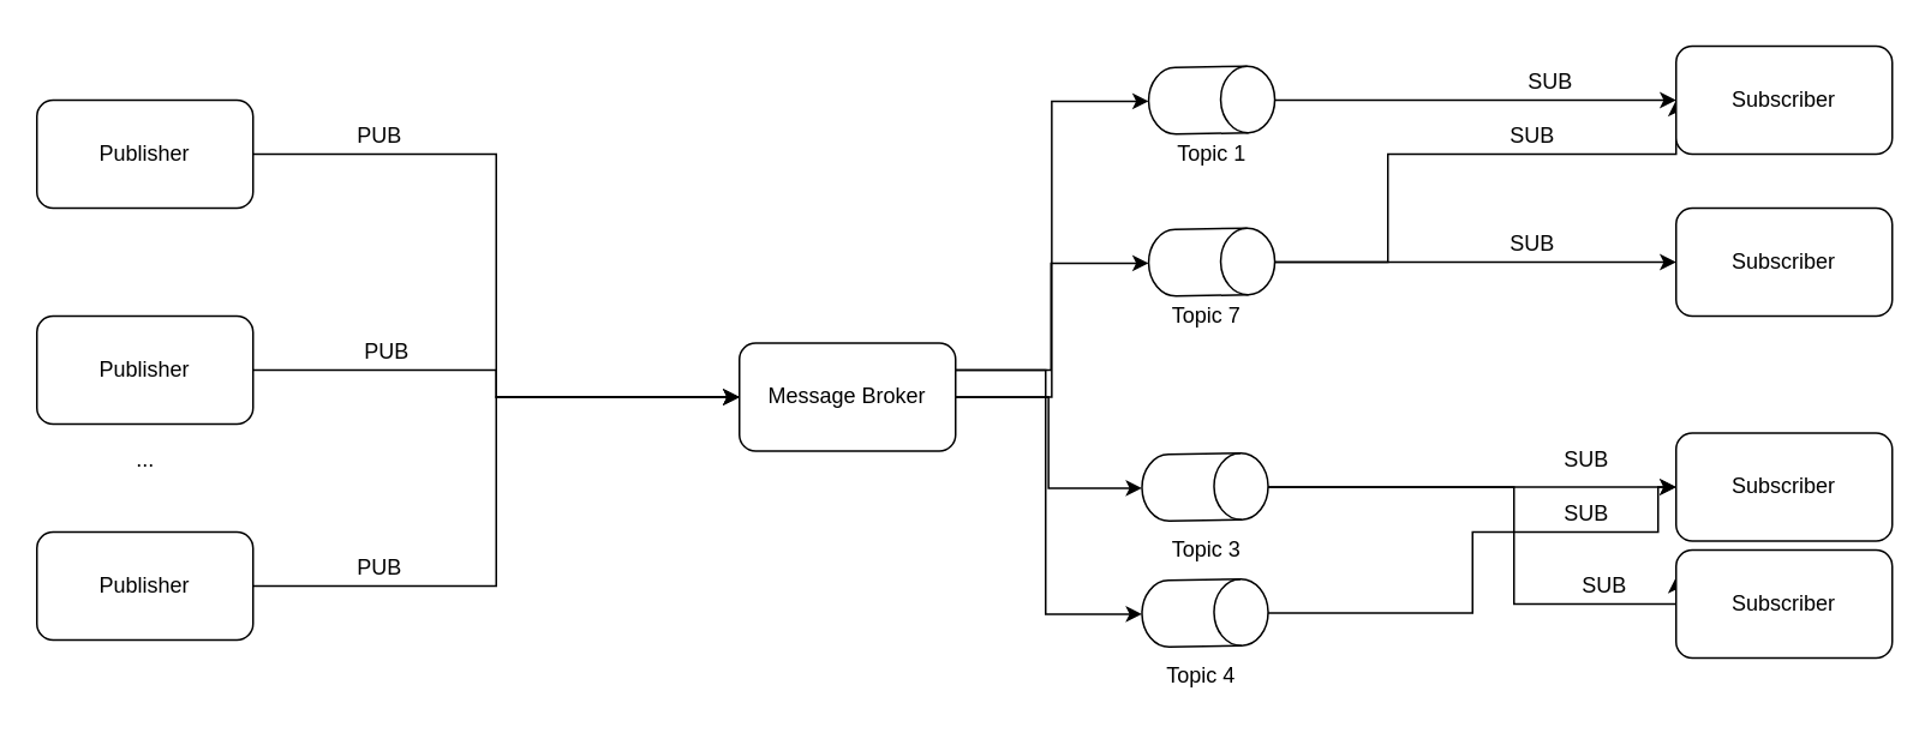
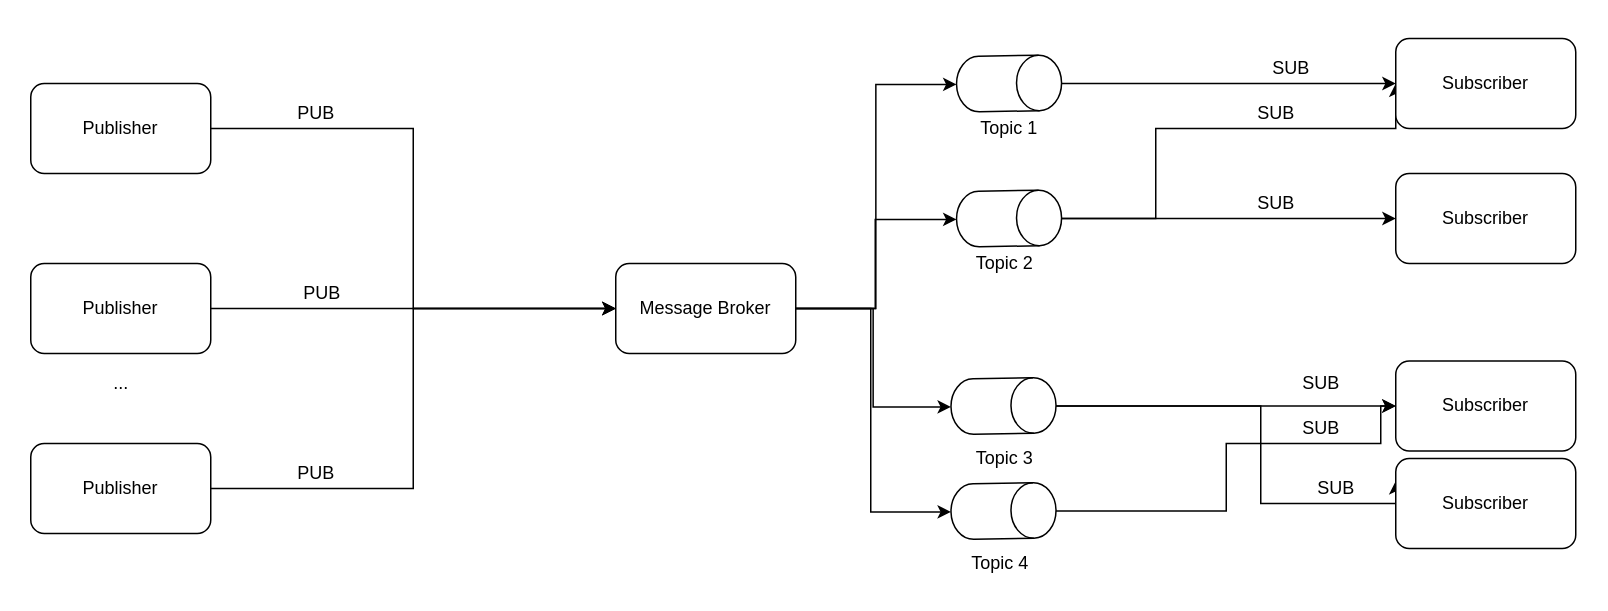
- <mxCell id="29" value="Topic 7" style="text;html=1;align=center;verticalAlign=middle;resizable=0;points=[];autosize=1;strokeColor=none;" parent="1" vertex="1"><mxGeometry x="643.5" y="165" width="50" height="20" as="geometry" /></mxCell>
+ <mxCell id="29" value="Topic 2" style="text;html=1;align=center;verticalAlign=middle;resizable=0;points=[];autosize=1;strokeColor=none;" parent="1" vertex="1"><mxGeometry x="643.5" y="165" width="50" height="20" as="geometry" /></mxCell>
- <mxCell id="13" value="Message Broker" style="rounded=1;whiteSpace=wrap;html=1;" parent="1" vertex="1"><mxGeometry x="410" y="190" width="120" height="60" as="geometry" /></mxCell>
+ <mxCell id="13" value="Message Broker" style="rounded=1;whiteSpace=wrap;html=1;" parent="1" vertex="1"><mxGeometry x="410" y="175" width="120" height="60" as="geometry" /></mxCell>
